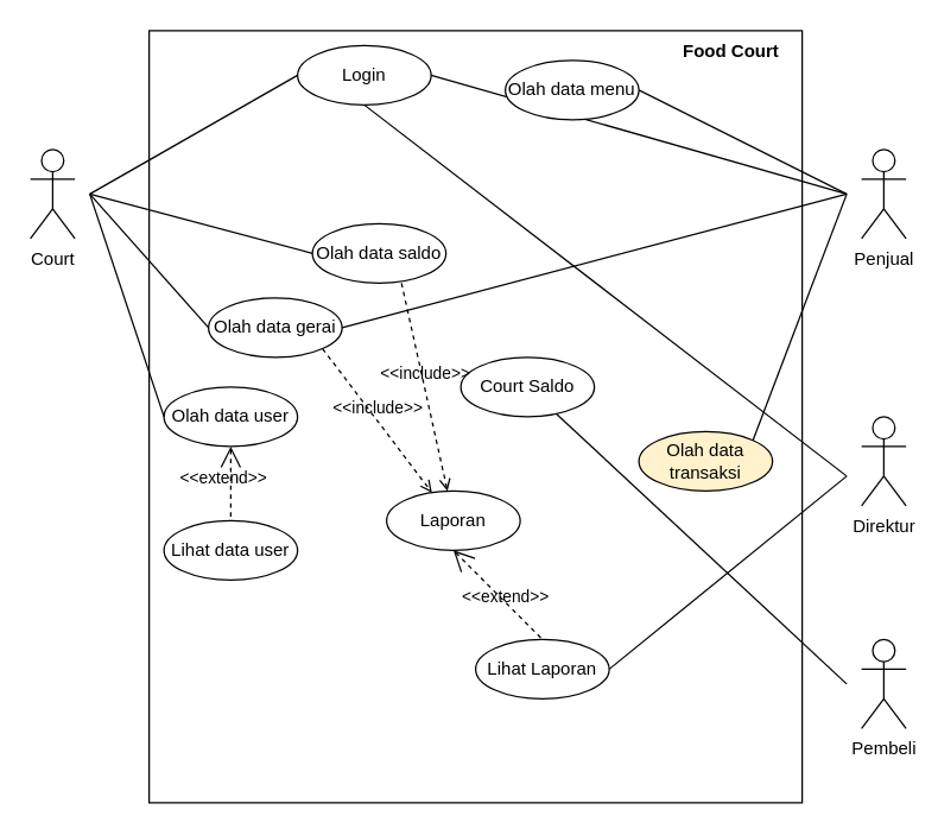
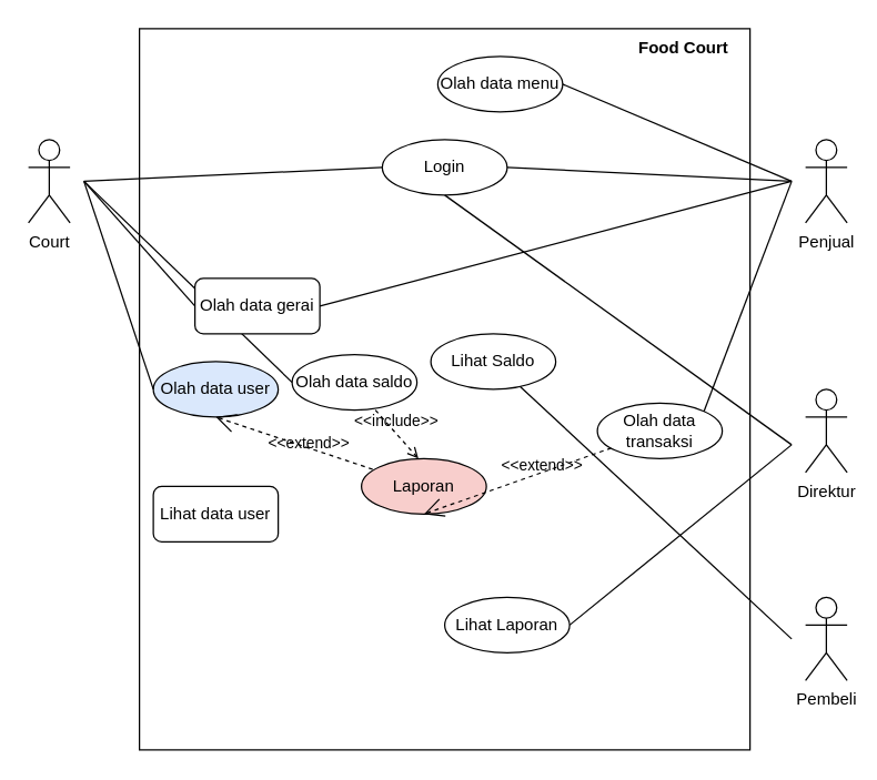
- <mxCell id="4" value="Login" style="ellipse;whiteSpace=wrap;html=1;" vertex="1" parent="1"><mxGeometry x="200" y="30" width="90" height="40" as="geometry" /></mxCell>
+ <mxCell id="4" value="Login" style="ellipse;whiteSpace=wrap;html=1;" vertex="1" parent="1"><mxGeometry x="275" y="100" width="90" height="40" as="geometry" /></mxCell>
- <mxCell id="30" value="Olah data menu" style="ellipse;whiteSpace=wrap;html=1;" vertex="1" parent="1"><mxGeometry x="340" y="40" width="90" height="40" as="geometry" /></mxCell>
+ <mxCell id="30" value="Olah data menu" style="ellipse;whiteSpace=wrap;html=1;" vertex="1" parent="1"><mxGeometry x="315" y="40" width="90" height="40" as="geometry" /></mxCell>
- <mxCell id="14" value="Olah data saldo" style="ellipse;whiteSpace=wrap;html=1;" vertex="1" parent="1"><mxGeometry x="210" y="150" width="90" height="40" as="geometry" /></mxCell>
+ <mxCell id="14" value="Olah data saldo" style="ellipse;whiteSpace=wrap;html=1;" vertex="1" parent="1"><mxGeometry x="210" y="255" width="90" height="40" as="geometry" /></mxCell>
- <mxCell id="16" value="Olah data gerai" style="ellipse;whiteSpace=wrap;html=1;" vertex="1" parent="1"><mxGeometry x="140" y="200" width="90" height="40" as="geometry" /></mxCell>
+ <mxCell id="16" value="Olah data gerai" style="whiteSpace=wrap;html=1;rounded=1;" vertex="1" parent="1"><mxGeometry x="140" y="200" width="90" height="40" as="geometry" /></mxCell>
- <mxCell id="21" value="Court Saldo" style="ellipse;whiteSpace=wrap;html=1;" vertex="1" parent="1"><mxGeometry x="310" y="240" width="90" height="40" as="geometry" /></mxCell>
+ <mxCell id="21" value="Lihat Saldo" style="ellipse;whiteSpace=wrap;html=1;" vertex="1" parent="1"><mxGeometry x="310" y="240" width="90" height="40" as="geometry" /></mxCell>
- <mxCell id="10" value="Olah data user" style="ellipse;whiteSpace=wrap;html=1;" vertex="1" parent="1"><mxGeometry x="110" y="260" width="90" height="40" as="geometry" /></mxCell>
+ <mxCell id="10" value="Olah data user" style="ellipse;whiteSpace=wrap;html=1;fillColor=#dae8fc;" vertex="1" parent="1"><mxGeometry x="110" y="260" width="90" height="40" as="geometry" /></mxCell>
- <mxCell id="27" value="&amp;lt;&amp;lt;include&amp;gt;&amp;gt;" style="edgeStyle=none;html=1;endArrow=open;verticalAlign=bottom;dashed=1;labelBackgroundColor=none;rounded=0;exitX=1;exitY=1;exitDx=0;exitDy=0;" edge="1" parent="1" source="16" target="26"><mxGeometry width="160" relative="1" as="geometry"><mxPoint x="220" y="310" as="sourcePoint" /><mxPoint x="380" y="310" as="targetPoint" /></mxGeometry></mxCell>
- <mxCell id="19" value="Olah data transaksi" style="ellipse;whiteSpace=wrap;html=1;fillColor=#fff2cc;" vertex="1" parent="1"><mxGeometry x="430" y="290" width="90" height="40" as="geometry" /></mxCell>
+ <mxCell id="19" value="Olah data transaksi" style="ellipse;whiteSpace=wrap;html=1;" vertex="1" parent="1"><mxGeometry x="430" y="290" width="90" height="40" as="geometry" /></mxCell>
- <mxCell id="13" value="&amp;lt;&amp;lt;extend&amp;gt;&amp;gt;" style="edgeStyle=none;html=1;startArrow=open;endArrow=none;startSize=12;verticalAlign=bottom;dashed=1;labelBackgroundColor=none;rounded=0;exitX=0.5;exitY=1;exitDx=0;exitDy=0;" edge="1" parent="1" source="10" target="12"><mxGeometry x="0.2" y="-5" width="160" relative="1" as="geometry"><mxPoint x="60" y="390" as="sourcePoint" /><mxPoint x="220" y="390" as="targetPoint" /><mxPoint as="offset" /></mxGeometry></mxCell>
+ <mxCell id="13" value="&amp;lt;&amp;lt;extend&amp;gt;&amp;gt;" style="edgeStyle=none;html=1;startArrow=open;endArrow=none;startSize=12;verticalAlign=bottom;dashed=1;labelBackgroundColor=none;rounded=0;exitX=0.5;exitY=1;exitDx=0;exitDy=0;" edge="1" parent="1" source="10" target="26"><mxGeometry x="0.2" y="-5" width="160" relative="1" as="geometry"><mxPoint x="60" y="390" as="sourcePoint" /><mxPoint x="220" y="390" as="targetPoint" /><mxPoint as="offset" /></mxGeometry></mxCell>
- <mxCell id="26" value="Laporan" style="ellipse;whiteSpace=wrap;html=1;" vertex="1" parent="1"><mxGeometry x="260" y="330" width="90" height="40" as="geometry" /></mxCell>
+ <mxCell id="26" value="Laporan" style="ellipse;whiteSpace=wrap;html=1;fillColor=#f8cecc;" vertex="1" parent="1"><mxGeometry x="260" y="330" width="90" height="40" as="geometry" /></mxCell>
- <mxCell id="12" value="Lihat data user" style="ellipse;whiteSpace=wrap;html=1;" vertex="1" parent="1"><mxGeometry x="110" y="350" width="90" height="40" as="geometry" /></mxCell>
+ <mxCell id="12" value="Lihat data user" style="whiteSpace=wrap;html=1;rounded=1;" vertex="1" parent="1"><mxGeometry x="110" y="350" width="90" height="40" as="geometry" /></mxCell>
- <mxCell id="29" value="&amp;lt;&amp;lt;extend&amp;gt;&amp;gt;" style="edgeStyle=none;html=1;startArrow=open;endArrow=none;startSize=12;verticalAlign=bottom;dashed=1;labelBackgroundColor=none;rounded=0;exitX=0.5;exitY=1;exitDx=0;exitDy=0;entryX=0.5;entryY=0;entryDx=0;entryDy=0;" edge="1" parent="1" source="26" target="24"><mxGeometry x="0.25" y="-4" width="160" relative="1" as="geometry"><mxPoint x="250" y="430" as="sourcePoint" /><mxPoint x="410" y="430" as="targetPoint" /><mxPoint as="offset" /></mxGeometry></mxCell>
+ <mxCell id="29" value="&amp;lt;&amp;lt;extend&amp;gt;&amp;gt;" style="edgeStyle=none;html=1;startArrow=open;endArrow=none;startSize=12;verticalAlign=bottom;dashed=1;labelBackgroundColor=none;rounded=0;exitX=0.5;exitY=1;exitDx=0;exitDy=0;" edge="1" parent="1" source="26" target="19"><mxGeometry x="0.25" y="-4" width="160" relative="1" as="geometry"><mxPoint x="250" y="430" as="sourcePoint" /><mxPoint x="410" y="430" as="targetPoint" /><mxPoint as="offset" /></mxGeometry></mxCell>
